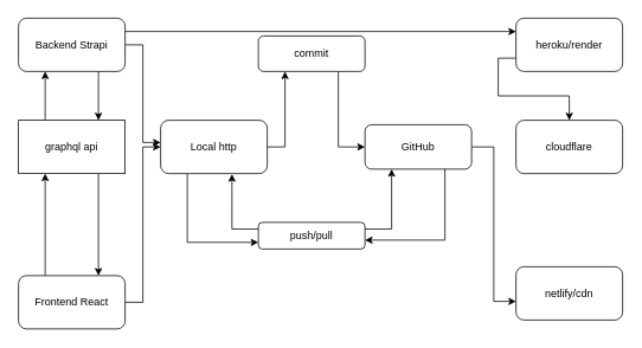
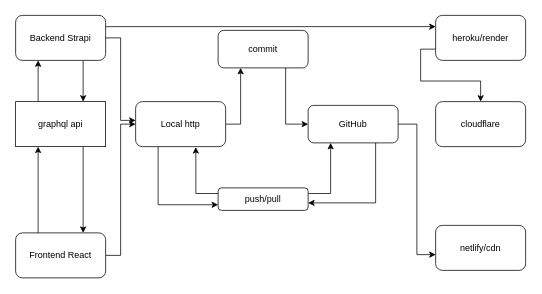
- <mxCell id="19" value="commit" style="rounded=1;whiteSpace=wrap;html=1;" vertex="1" parent="1"><mxGeometry x="290" y="40" width="120" height="40" as="geometry" /></mxCell>
+ <mxCell id="19" value="commit" style="rounded=1;whiteSpace=wrap;html=1;" vertex="1" parent="1"><mxGeometry x="290" y="40" width="120" height="50" as="geometry" /></mxCell>
